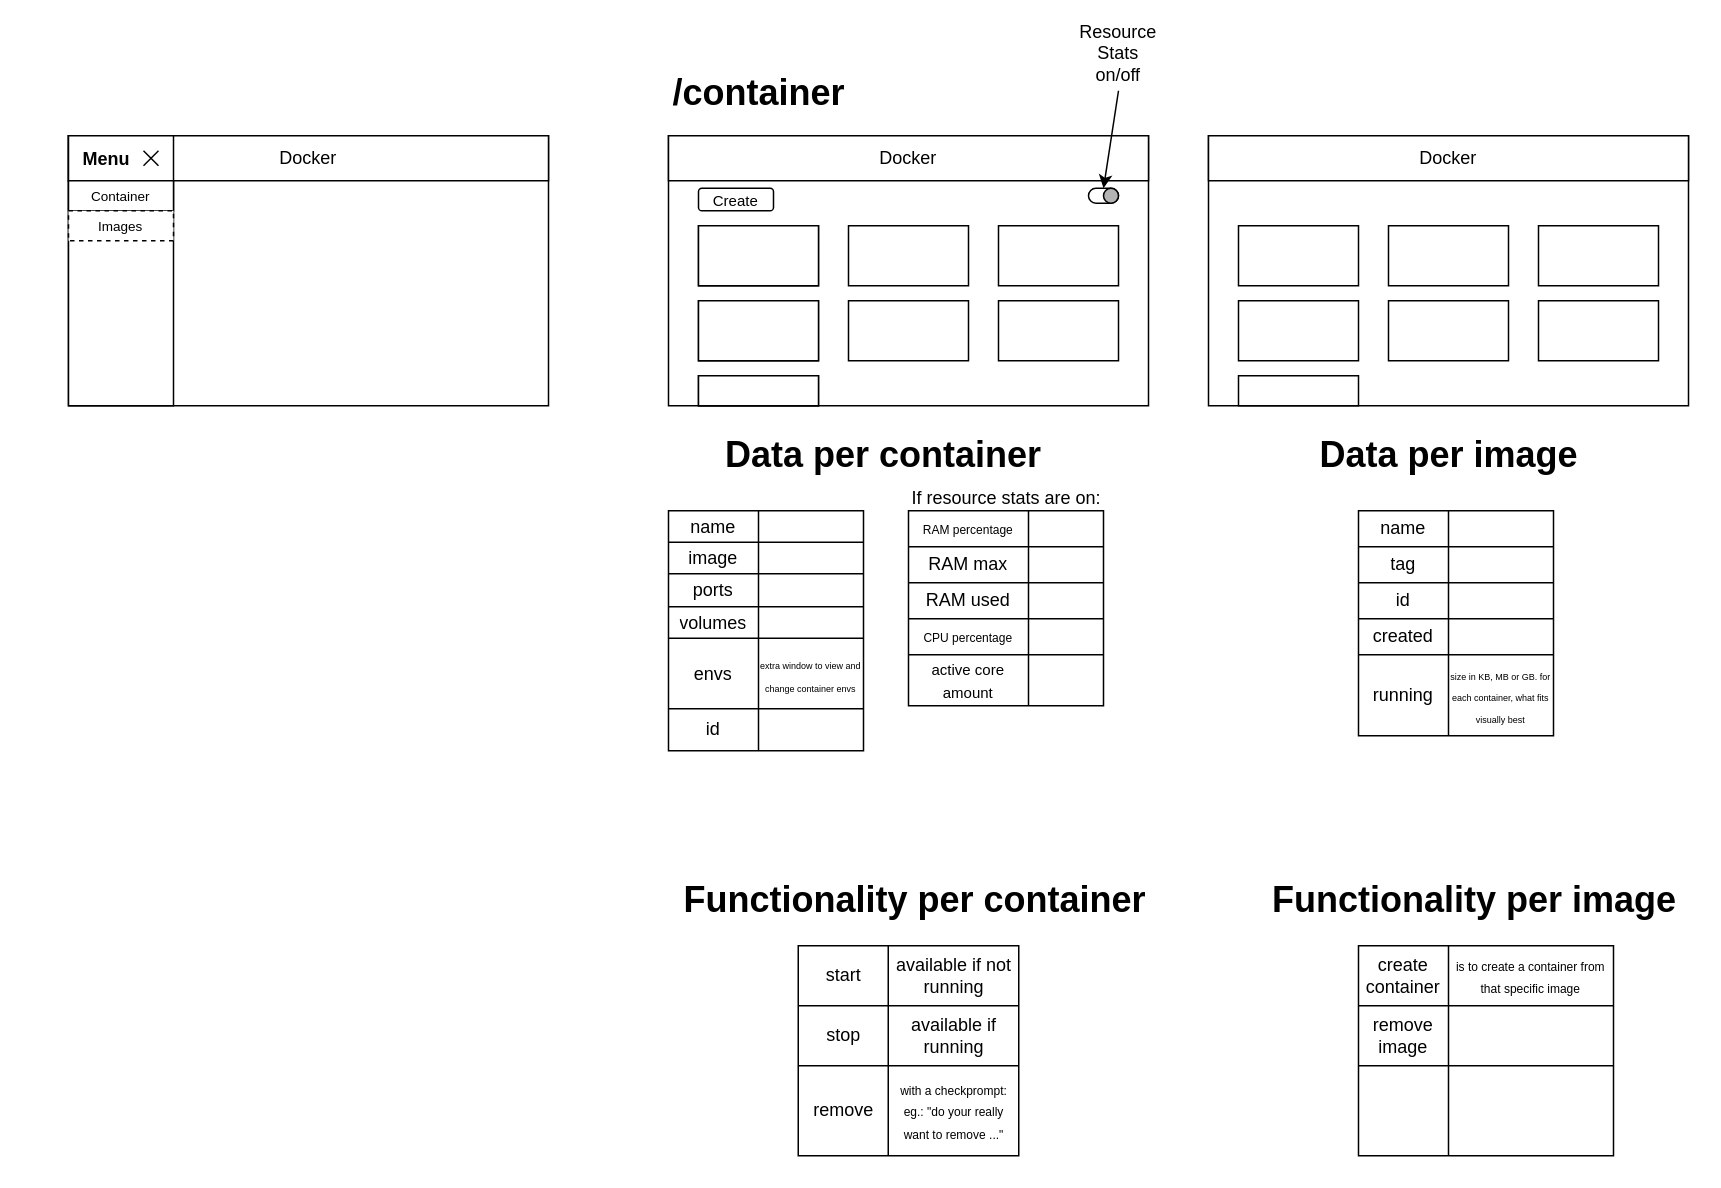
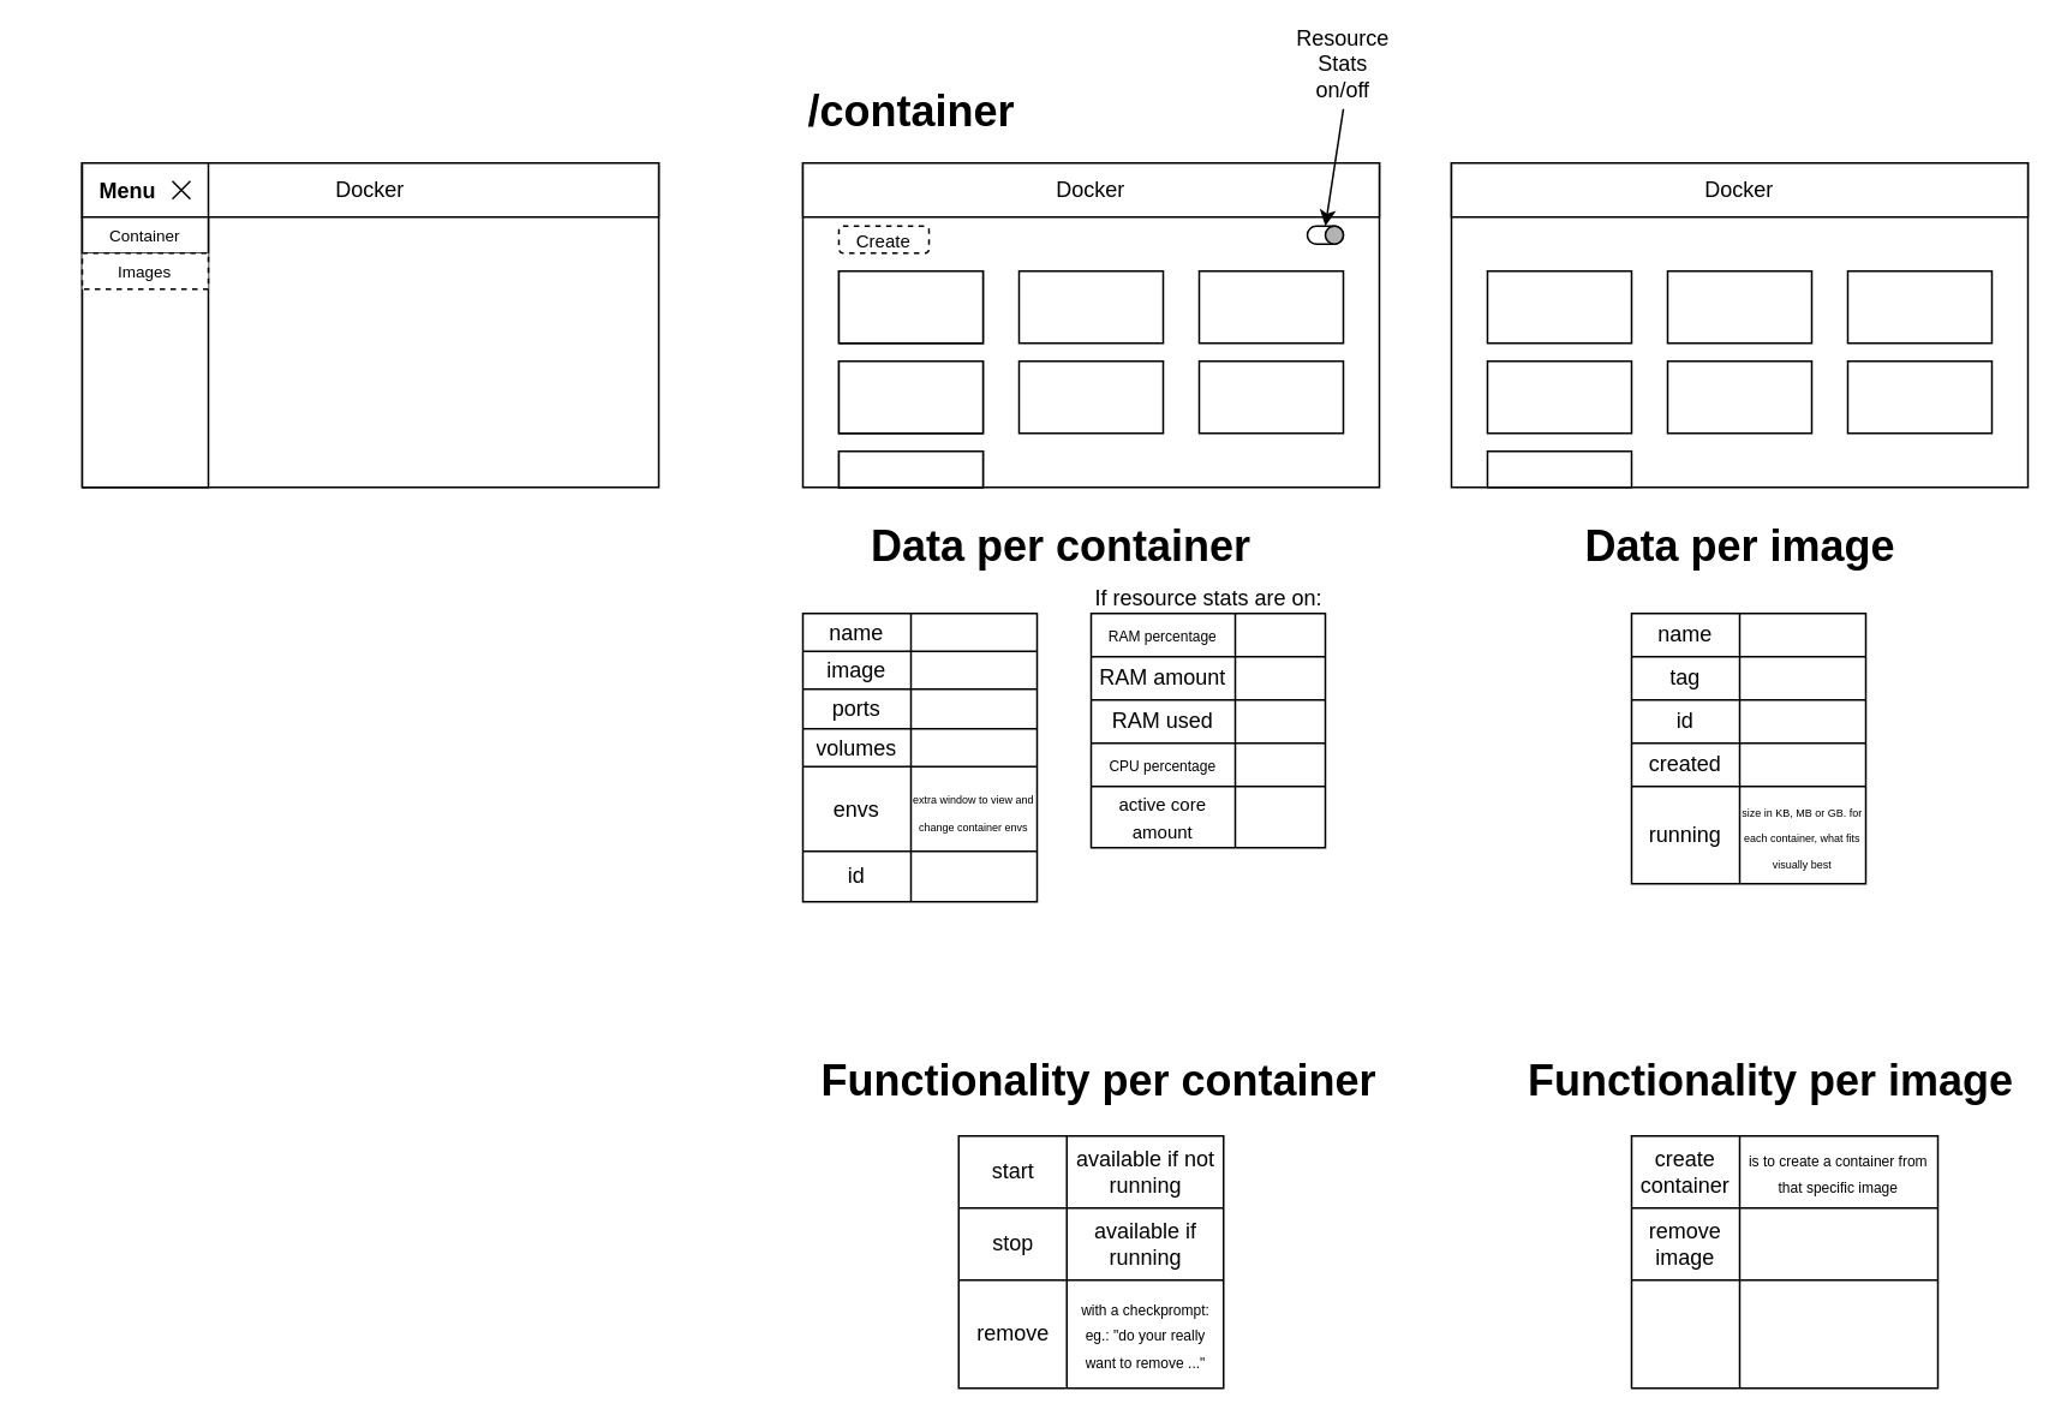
- <mxCell id="65" value="&lt;font style=&quot;font-size: 10px;&quot;&gt;Create&lt;/font&gt;" style="rounded=1;whiteSpace=wrap;html=1;" vertex="1" parent="1"><mxGeometry x="465" y="125" width="50" height="15" as="geometry" /></mxCell>
+ <mxCell id="65" value="&lt;font style=&quot;font-size: 10px;&quot;&gt;Create&lt;/font&gt;" style="rounded=1;whiteSpace=wrap;html=1;dashed=1;" vertex="1" parent="1"><mxGeometry x="465" y="125" width="50" height="15" as="geometry" /></mxCell>
- <mxCell id="49" value="RAM max" style="shape=partialRectangle;html=1;whiteSpace=wrap;connectable=0;strokeColor=inherit;overflow=hidden;fillColor=none;top=0;left=0;bottom=0;right=0;pointerEvents=1;" vertex="1" parent="48"><mxGeometry width="80" height="24" as="geometry"><mxRectangle width="80" height="24" as="alternateBounds" /></mxGeometry></mxCell>
+ <mxCell id="49" value="RAM amount" style="shape=partialRectangle;html=1;whiteSpace=wrap;connectable=0;strokeColor=inherit;overflow=hidden;fillColor=none;top=0;left=0;bottom=0;right=0;pointerEvents=1;" vertex="1" parent="48"><mxGeometry width="80" height="24" as="geometry"><mxRectangle width="80" height="24" as="alternateBounds" /></mxGeometry></mxCell>
